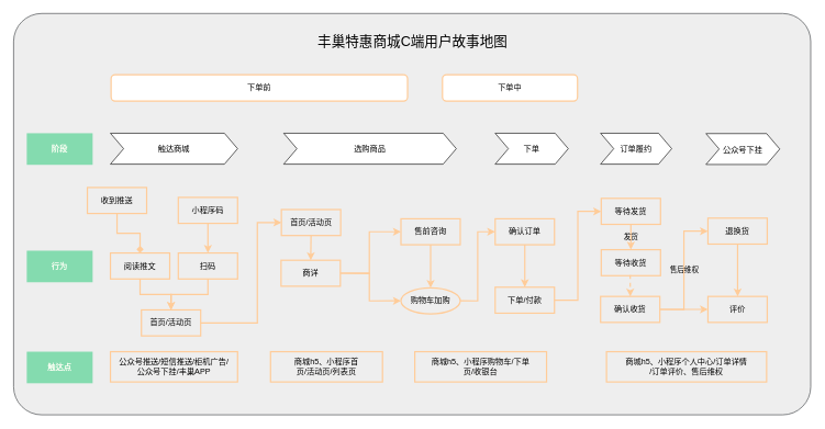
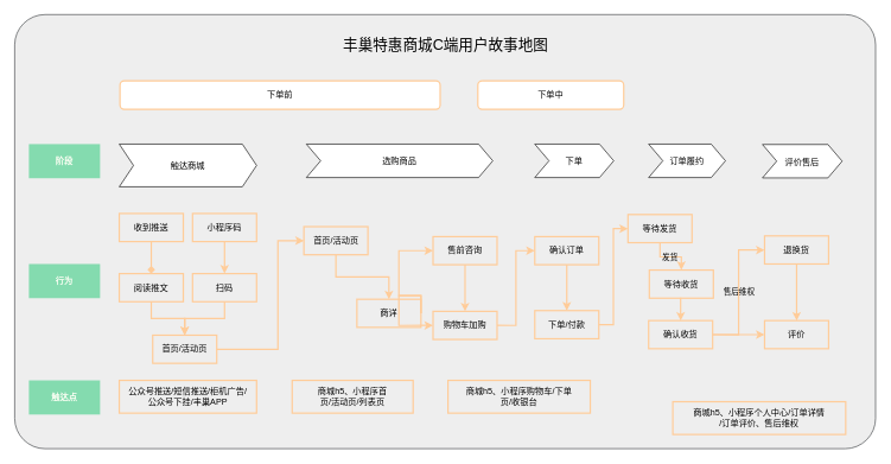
- <mxCell id="7" value="触达商城" style="shape=step;perimeter=stepPerimeter;fixedSize=1;points=[];movable=0;resizable=0;rotatable=0;deletable=0;editable=0;connectable=0;" parent="1" vertex="1"><mxGeometry x="167" y="202" width="193" height="47" as="geometry" /></mxCell>
+ <mxCell id="7" value="触达商城" style="shape=step;perimeter=stepPerimeter;fixedSize=1;points=[];movable=0;resizable=0;rotatable=0;deletable=0;editable=0;connectable=0;" parent="1" vertex="1"><mxGeometry x="167" y="202" width="193" height="60" as="geometry" /></mxCell>
- <mxCell id="12" value="公众号下挂" style="shape=step;perimeter=stepPerimeter;fixedSize=1;points=[];movable=0;resizable=0;rotatable=0;deletable=0;editable=0;connectable=0;" parent="1" vertex="1"><mxGeometry x="1071" y="202.5" width="112" height="47" as="geometry" /></mxCell>
+ <mxCell id="12" value="评价售后" style="shape=step;perimeter=stepPerimeter;fixedSize=1;points=[];movable=0;resizable=0;rotatable=0;deletable=0;editable=0;connectable=0;" parent="1" vertex="1"><mxGeometry x="1071" y="202.5" width="112" height="47" as="geometry" /></mxCell>
- <mxCell id="14" value="收到推送" style="rounded=0;whiteSpace=wrap;html=1;fontColor=#000000;strokeColor=#FFCC99;strokeWidth=2;fillColor=none;gradientColor=none;movable=0;resizable=0;rotatable=0;deletable=0;editable=0;connectable=0;" parent="1" vertex="1"><mxGeometry x="132" y="284.5" width="90" height="39.5" as="geometry" /></mxCell>
+ <mxCell id="14" value="收到推送" style="rounded=0;whiteSpace=wrap;html=1;fontColor=#000000;strokeColor=#FFCC99;strokeWidth=2;fillColor=none;gradientColor=none;movable=0;resizable=0;rotatable=0;deletable=0;editable=0;connectable=0;" parent="1" vertex="1"><mxGeometry x="167" y="299.5" width="90" height="39.5" as="geometry" /></mxCell>
- <mxCell id="37" value="等待发货" style="rounded=0;whiteSpace=wrap;html=1;fontColor=#000000;strokeColor=#FFCC99;strokeWidth=2;fillColor=none;gradientColor=none;movable=0;resizable=0;rotatable=0;deletable=0;editable=0;connectable=0;" parent="1" vertex="1"><mxGeometry x="912" y="301" width="90" height="39.5" as="geometry" /></mxCell>
+ <mxCell id="37" value="等待发货" style="rounded=0;whiteSpace=wrap;html=1;fontColor=#000000;strokeColor=#FFCC99;strokeWidth=2;fillColor=none;gradientColor=none;movable=0;resizable=0;rotatable=0;deletable=0;editable=0;connectable=0;" parent="1" vertex="1"><mxGeometry x="882" y="301" width="90" height="39.5" as="geometry" /></mxCell>
- <mxCell id="9" value="行为" style="rounded=0;whiteSpace=wrap;html=1;strokeColor=none;strokeWidth=2;fillColor=#84DBAF;fontColor=#FEFFF5;fontStyle=1;movable=0;resizable=0;rotatable=0;deletable=0;editable=0;connectable=0;" parent="1" vertex="1"><mxGeometry x="40" y="380.5" width="100" height="48" as="geometry" /></mxCell>
+ <mxCell id="9" value="行为" style="rounded=0;whiteSpace=wrap;html=1;strokeColor=none;strokeWidth=2;fillColor=#84DBAF;fontColor=#FEFFF5;fontStyle=1;movable=0;resizable=0;rotatable=0;deletable=0;editable=0;connectable=0;" parent="1" vertex="1"><mxGeometry x="40" y="370.5" width="100" height="48" as="geometry" /></mxCell>
- <mxCell id="21" value="商详" style="rounded=0;whiteSpace=wrap;html=1;fontColor=#000000;strokeColor=#FFCC99;strokeWidth=2;fillColor=none;gradientColor=none;movable=0;resizable=0;rotatable=0;deletable=0;editable=0;connectable=0;" parent="1" vertex="1"><mxGeometry x="426" y="395" width="90" height="39.5" as="geometry" /></mxCell>
+ <mxCell id="21" value="商详" style="rounded=0;whiteSpace=wrap;html=1;fontColor=#000000;strokeColor=#FFCC99;strokeWidth=2;fillColor=none;gradientColor=none;movable=0;resizable=0;rotatable=0;deletable=0;editable=0;connectable=0;" parent="1" vertex="1"><mxGeometry x="501" y="420" width="90" height="39.5" as="geometry" /></mxCell>
- <mxCell id="38" style="edgeStyle=orthogonalEdgeStyle;rounded=0;orthogonalLoop=1;jettySize=auto;html=1;exitX=0.5;exitY=1;exitDx=0;exitDy=0;entryX=0.5;entryY=0;entryDx=0;entryDy=0;fontColor=#000000;strokeColor=#FFCC99;strokeWidth=2;movable=0;resizable=0;rotatable=0;deletable=0;editable=0;connectable=0;dashed=1;" parent="1" source="39" target="42" edge="1"><mxGeometry relative="1" as="geometry" /></mxCell>
+ <mxCell id="38" style="edgeStyle=orthogonalEdgeStyle;rounded=0;orthogonalLoop=1;jettySize=auto;html=1;exitX=0.5;exitY=1;exitDx=0;exitDy=0;entryX=0.5;entryY=0;entryDx=0;entryDy=0;fontColor=#000000;strokeColor=#FFCC99;strokeWidth=2;movable=0;resizable=0;rotatable=0;deletable=0;editable=0;connectable=0;" parent="1" source="39" target="42" edge="1"><mxGeometry relative="1" as="geometry" /></mxCell>
- <mxCell id="25" value="购物车加购" style="ellipse;whiteSpace=wrap;html=1;fontColor=#000000;strokeColor=#FFCC99;strokeWidth=2;fillColor=none;gradientColor=none;movable=0;resizable=0;rotatable=0;deletable=0;editable=0;connectable=0;" parent="1" vertex="1"><mxGeometry x="608" y="437" width="90" height="39.5" as="geometry" /></mxCell>
+ <mxCell id="25" value="购物车加购" style="rounded=0;whiteSpace=wrap;html=1;fontColor=#000000;strokeColor=#FFCC99;strokeWidth=2;fillColor=none;gradientColor=none;movable=0;resizable=0;rotatable=0;deletable=0;editable=0;connectable=0;" parent="1" vertex="1"><mxGeometry x="608" y="437" width="90" height="39.5" as="geometry" /></mxCell>
- <mxCell id="49" value="商城h5、小程序个人中心/订单详情&lt;br&gt;/订单评价、售后维权" style="rounded=0;whiteSpace=wrap;html=1;fontColor=#000000;strokeColor=#FFCC99;strokeWidth=2;fillColor=none;gradientColor=none;movable=0;resizable=0;rotatable=0;deletable=0;editable=0;connectable=0;" parent="1" vertex="1"><mxGeometry x="920" y="534" width="243" height="46" as="geometry" /></mxCell>
+ <mxCell id="49" value="商城h5、小程序个人中心/订单详情&lt;br&gt;/订单评价、售后维权" style="rounded=0;whiteSpace=wrap;html=1;fontColor=#000000;strokeColor=#FFCC99;strokeWidth=2;fillColor=none;gradientColor=none;movable=0;resizable=0;rotatable=0;deletable=0;editable=0;connectable=0;" parent="1" vertex="1"><mxGeometry x="945" y="564" width="243" height="46" as="geometry" /></mxCell>
